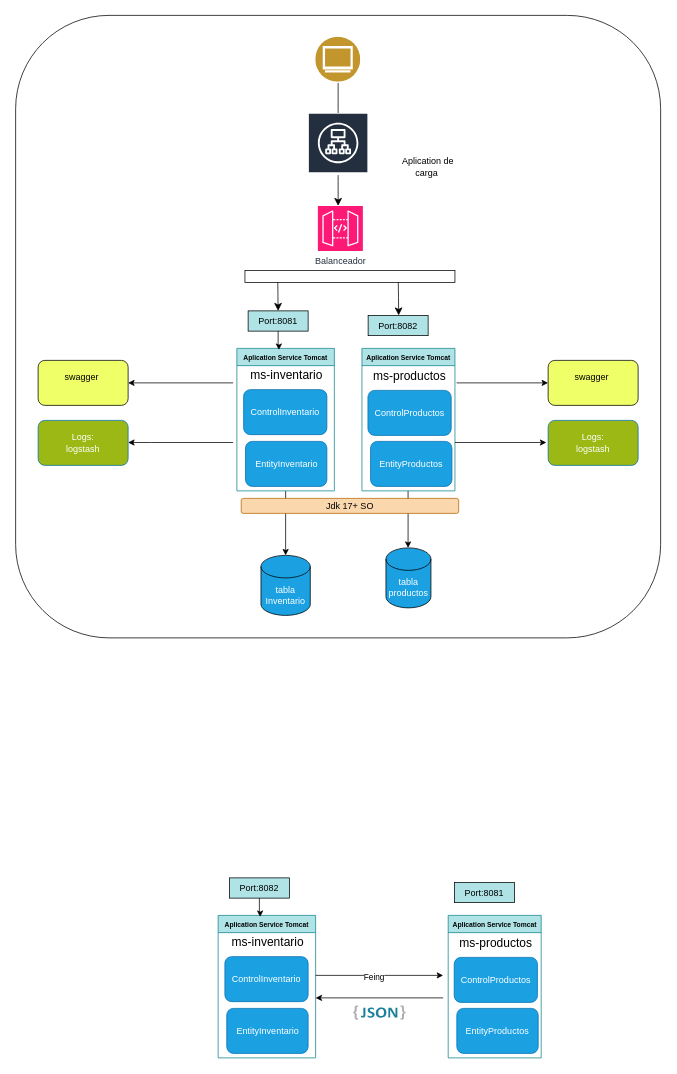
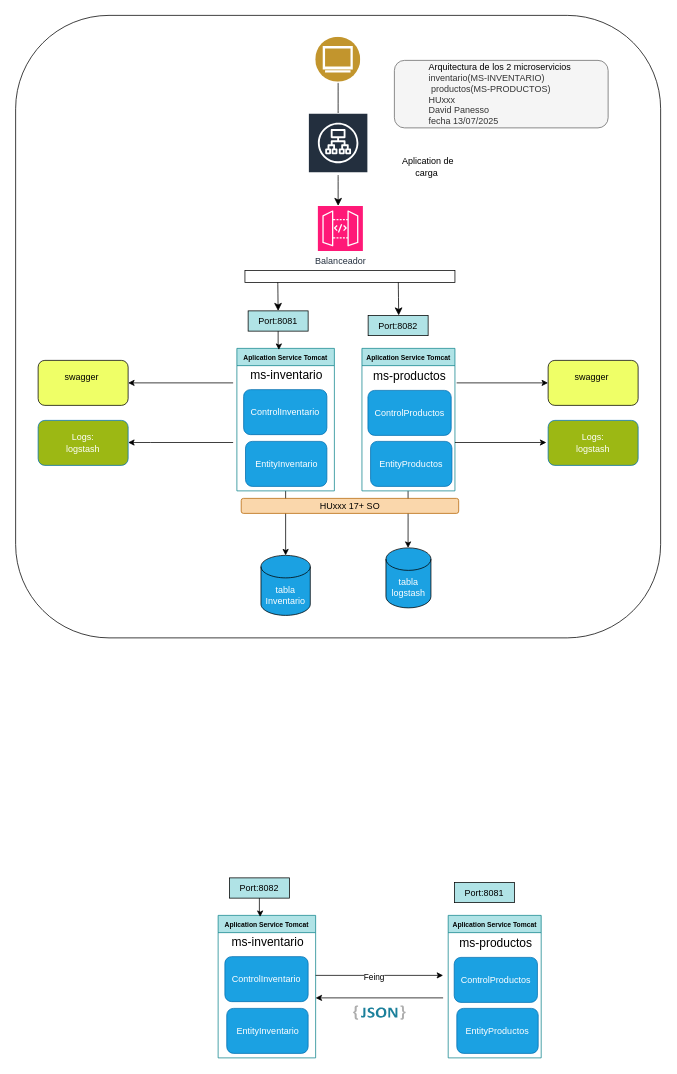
+ <mxCell id="41" value="&lt;div style=&quot;text-align: justify;&quot;&gt;&lt;span style=&quot;background-color: transparent; color: light-dark(rgb(0, 0, 0), rgb(255, 255, 255));&quot;&gt;Arquitectura de los 2 microservicios&amp;nbsp;&lt;/span&gt;&lt;/div&gt;&lt;div style=&quot;text-align: justify;&quot;&gt;inventario(MS-INVENTARIO)&lt;/div&gt;&lt;div style=&quot;text-align: justify;&quot;&gt;&amp;nbsp;productos(MS-PRODUCTOS)&lt;/div&gt;&lt;div style=&quot;text-align: justify;&quot;&gt;HUxxx&lt;/div&gt;&lt;div style=&quot;text-align: justify;&quot;&gt;&lt;span style=&quot;background-color: transparent; color: light-dark(rgb(51, 51, 51), rgb(193, 193, 193));&quot;&gt;David Panesso&amp;nbsp;&lt;/span&gt;&lt;/div&gt;&lt;div style=&quot;text-align: justify;&quot;&gt;&lt;span style=&quot;background-color: transparent; color: light-dark(rgb(51, 51, 51), rgb(193, 193, 193));&quot;&gt;fecha 13/07/2025&lt;/span&gt;&lt;/div&gt;" style="rounded=1;whiteSpace=wrap;html=1;fillColor=#f5f5f5;fontColor=#333333;strokeColor=#666666;" vertex="1" parent="1"><mxGeometry x="525" y="80" width="285" height="90" as="geometry" /></mxCell>
- <mxCell id="29" value="Jdk 17+ SO" style="rounded=1;whiteSpace=wrap;html=1;fillColor=#fad7ac;strokeColor=#b46504;" parent="1" vertex="1"><mxGeometry x="320.75" y="664" width="290" height="20" as="geometry" /></mxCell>
+ <mxCell id="29" value="HUxxx 17+ SO" style="rounded=1;whiteSpace=wrap;html=1;fillColor=#fad7ac;strokeColor=#b46504;" parent="1" vertex="1"><mxGeometry x="320.75" y="664" width="290" height="20" as="geometry" /></mxCell>
- <mxCell id="22" value="&lt;font style=&quot;color: rgb(255, 255, 255);&quot;&gt;tabla productos&lt;/font&gt;" style="shape=cylinder3;whiteSpace=wrap;html=1;boundedLbl=1;backgroundOutline=1;size=15;fillColor=#1BA1E2;" parent="1" vertex="1"><mxGeometry x="513.75" y="730" width="60" height="80" as="geometry" /></mxCell>
+ <mxCell id="22" value="&lt;font style=&quot;color: rgb(255, 255, 255);&quot;&gt;tabla logstash&lt;/font&gt;" style="shape=cylinder3;whiteSpace=wrap;html=1;boundedLbl=1;backgroundOutline=1;size=15;fillColor=#1BA1E2;" parent="1" vertex="1"><mxGeometry x="513.75" y="730" width="60" height="80" as="geometry" /></mxCell>
